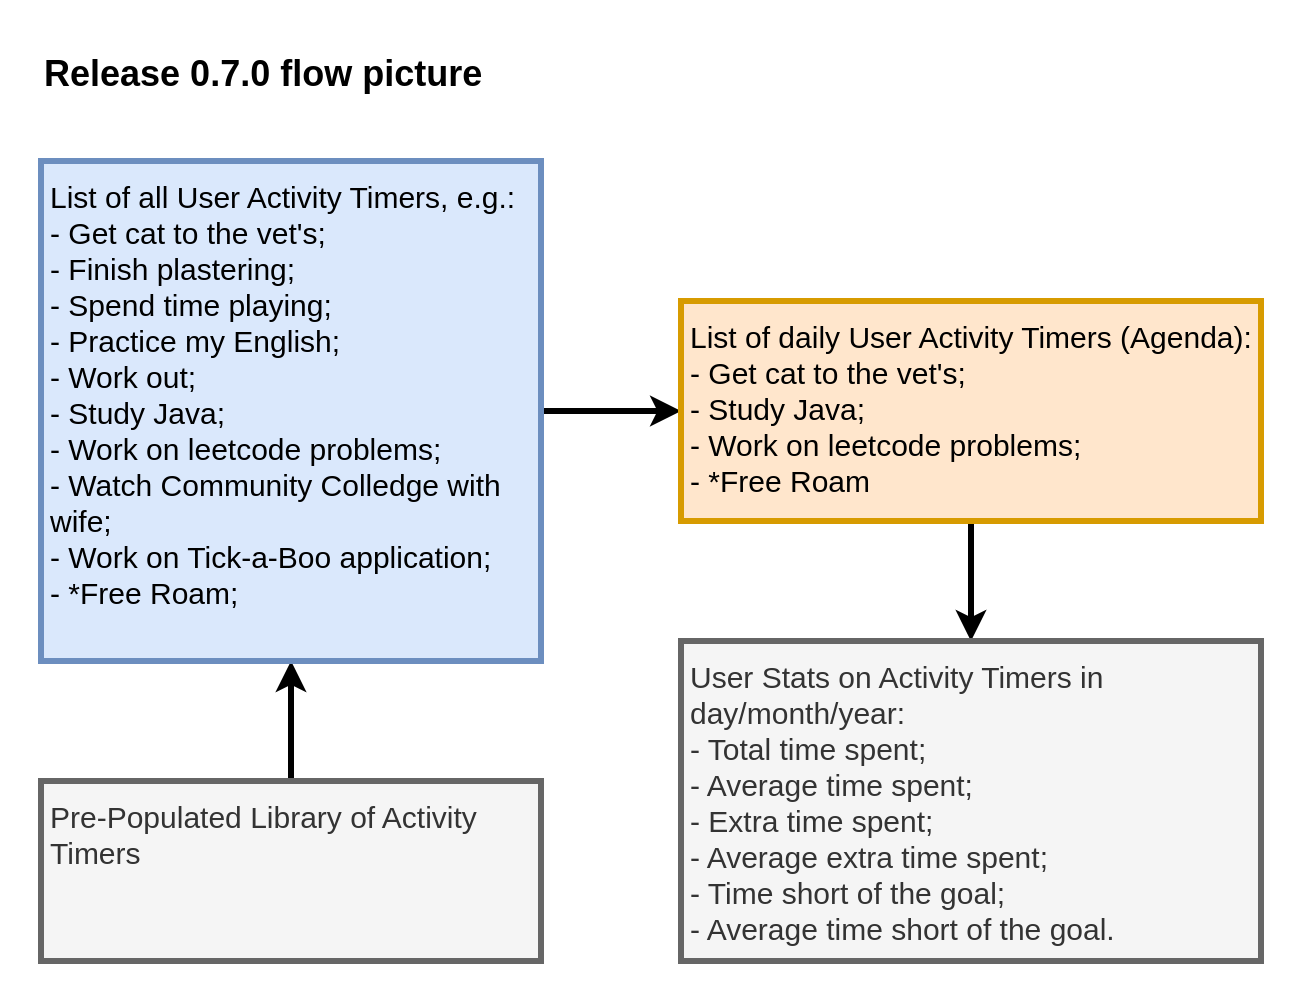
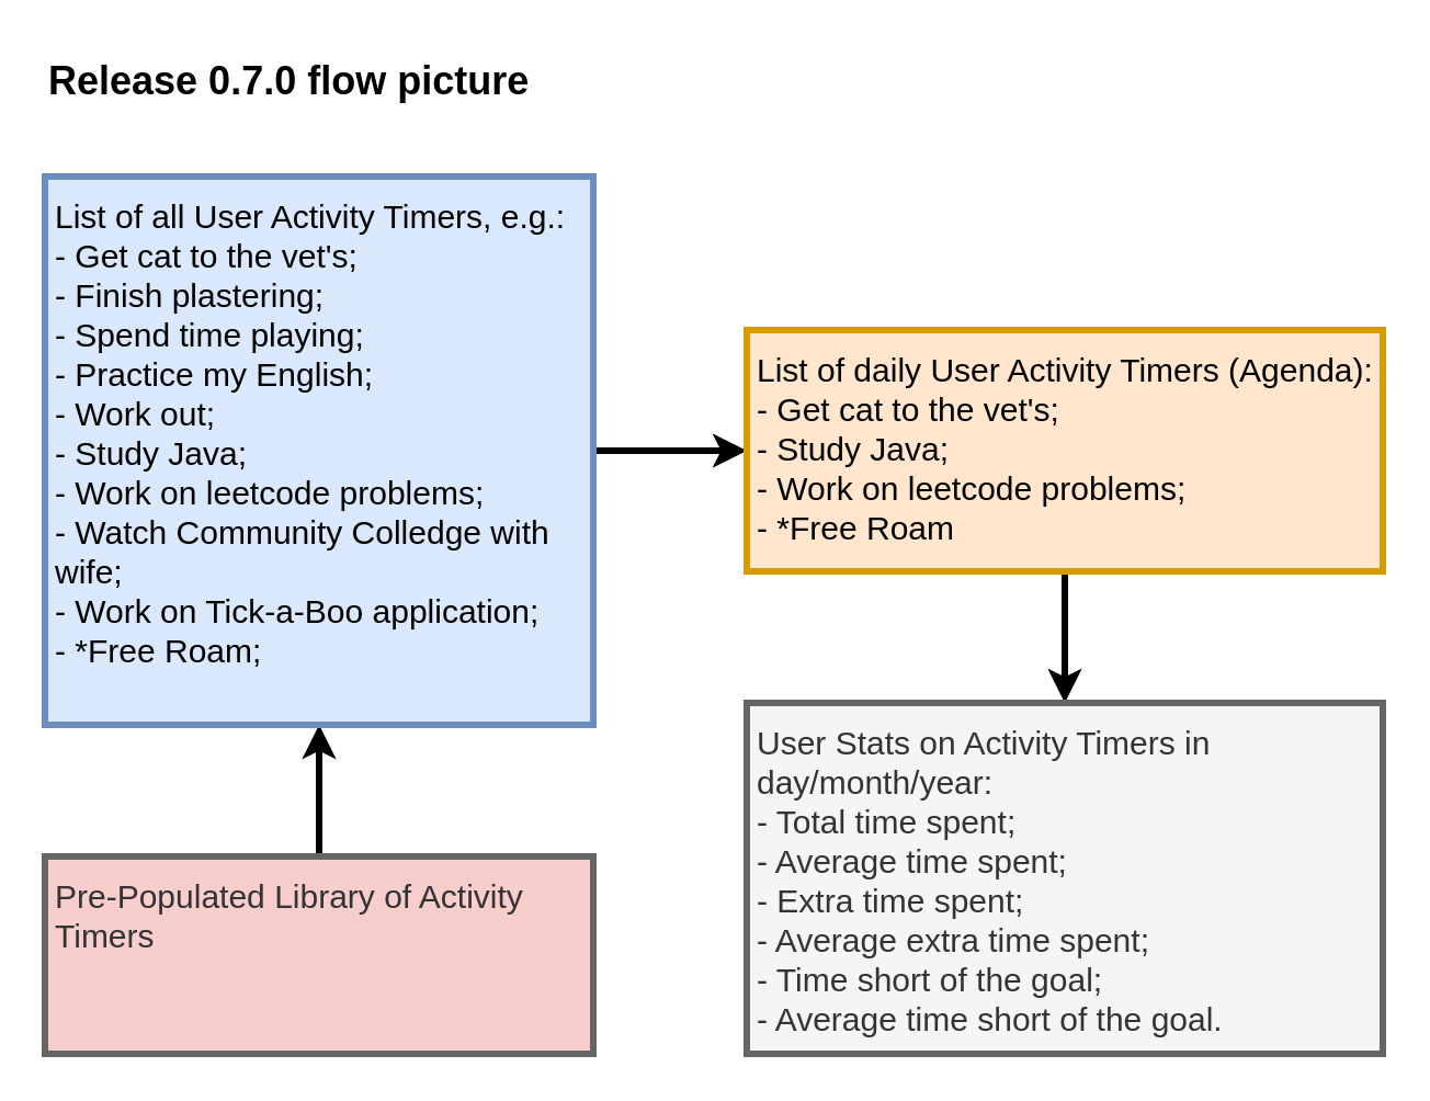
- <mxCell id="8" value="Pre-Populated Library of Activity Timers" style="whiteSpace=wrap;html=1;fontSize=15;align=left;verticalAlign=top;fillColor=#f5f5f5;strokeColor=#666666;strokeWidth=3;fontColor=#333333;spacing=5;" parent="1" vertex="1"><mxGeometry x="20" y="390" width="250" height="90" as="geometry" /></mxCell>
+ <mxCell id="8" value="Pre-Populated Library of Activity Timers" style="whiteSpace=wrap;html=1;fontSize=15;align=left;verticalAlign=top;fillColor=#f8cecc;strokeColor=#666666;strokeWidth=3;fontColor=#333333;spacing=5;" parent="1" vertex="1"><mxGeometry x="20" y="390" width="250" height="90" as="geometry" /></mxCell>
